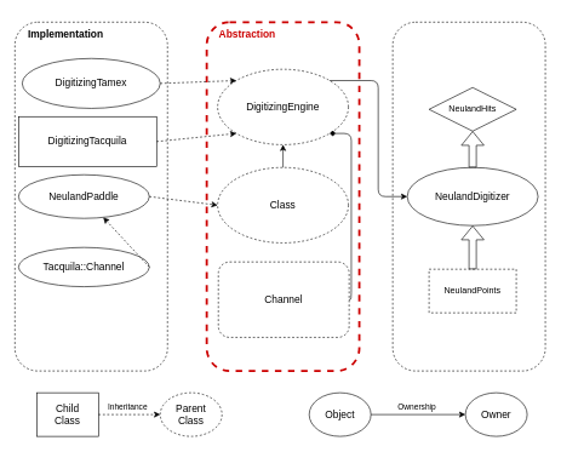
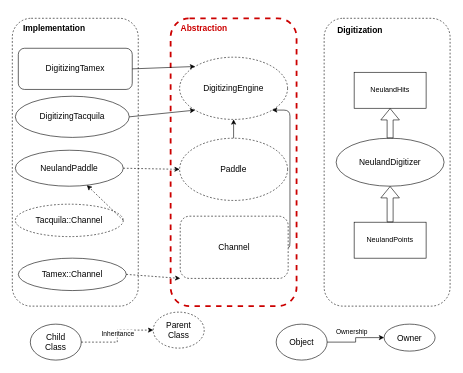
+ <mxCell id="26" value="Digitization" style="text;html=1;strokeColor=none;fillColor=none;align=center;verticalAlign=middle;whiteSpace=wrap;rounded=0;dashed=1;strokeWidth=1;fontSize=14;fontStyle=1" parent="1" vertex="1"><mxGeometry x="560" y="30" width="80" height="40" as="geometry" /></mxCell>
- <mxCell id="32" style="edgeStyle=orthogonalEdgeStyle;rounded=1;orthogonalLoop=1;jettySize=auto;html=1;exitX=1;exitY=0;exitDx=0;exitDy=0;entryX=0;entryY=0.5;entryDx=0;entryDy=0;startArrow=none;startFill=0;endArrow=classic;endFill=1;" parent="1" source="5" target="25" edge="1"><mxGeometry relative="1" as="geometry"><Array as="points"><mxPoint x="520" y="110" /><mxPoint x="520" y="270" /></Array></mxGeometry></mxCell>
- <mxCell id="20" style="rounded=1;sketch=0;orthogonalLoop=1;jettySize=auto;html=1;exitX=1;exitY=0.5;exitDx=0;exitDy=0;entryX=0;entryY=0;entryDx=0;entryDy=0;strokeWidth=1;startArrow=none;startFill=0;dashed=1;" parent="1" source="16" target="5" edge="1"><mxGeometry relative="1" as="geometry" /></mxCell>
+ <mxCell id="20" style="rounded=1;sketch=0;orthogonalLoop=1;jettySize=auto;html=1;exitX=1;exitY=0.5;exitDx=0;exitDy=0;entryX=0;entryY=0;entryDx=0;entryDy=0;strokeWidth=1;startArrow=none;startFill=0;dashed=0;" parent="1" source="16" target="5" edge="1"><mxGeometry relative="1" as="geometry" /></mxCell>
- <mxCell id="16" value="DigitizingTamex" style="ellipse;whiteSpace=wrap;html=1;strokeWidth=1;fontSize=14;fillColor=none;" parent="11" vertex="1"><mxGeometry x="10" y="50" width="190" height="68.65" as="geometry" /></mxCell>
+ <mxCell id="16" value="DigitizingTamex" style="whiteSpace=wrap;html=1;strokeWidth=1;fontSize=14;fillColor=none;rounded=1;" parent="11" vertex="1"><mxGeometry x="10" y="50" width="190" height="68.65" as="geometry" /></mxCell>
- <mxCell id="31" value="NeulandHits" style="rhombus;whiteSpace=wrap;html=1;fillColor=none;" parent="1" vertex="1"><mxGeometry x="590" y="120" width="120" height="60" as="geometry" /></mxCell>
+ <mxCell id="31" value="NeulandHits" style="rounded=0;whiteSpace=wrap;html=1;fillColor=none;" parent="1" vertex="1"><mxGeometry x="590" y="120" width="120" height="60" as="geometry" /></mxCell>
- <mxCell id="8" style="edgeStyle=orthogonalEdgeStyle;rounded=1;orthogonalLoop=1;jettySize=auto;html=1;exitX=1;exitY=0.5;exitDx=0;exitDy=0;sketch=0;strokeWidth=1;startArrow=none;startFill=0;entryX=1;entryY=1;entryDx=0;entryDy=0;endArrow=diamond;" parent="2" source="9" target="5" edge="1"><mxGeometry relative="1" as="geometry"><Array as="points"><mxPoint x="203" y="382" /><mxPoint x="203" y="153" /></Array><mxPoint x="174" y="160" as="targetPoint" /></mxGeometry></mxCell>
+ <mxCell id="8" style="edgeStyle=orthogonalEdgeStyle;rounded=1;orthogonalLoop=1;jettySize=auto;html=1;exitX=1;exitY=0.5;exitDx=0;exitDy=0;sketch=0;strokeWidth=1;startArrow=none;startFill=0;entryX=1;entryY=1;entryDx=0;entryDy=0;" parent="2" source="9" target="5" edge="1"><mxGeometry relative="1" as="geometry"><Array as="points"><mxPoint x="203" y="382" /><mxPoint x="203" y="153" /></Array><mxPoint x="174" y="160" as="targetPoint" /></mxGeometry></mxCell>
- <mxCell id="27" style="edgeStyle=none;rounded=1;sketch=0;orthogonalLoop=1;jettySize=auto;html=1;exitX=1;exitY=0.5;exitDx=0;exitDy=0;entryX=0;entryY=1;entryDx=0;entryDy=0;strokeWidth=1;startArrow=none;startFill=0;dashed=1;" parent="1" source="17" target="5" edge="1"><mxGeometry relative="1" as="geometry" /></mxCell>
+ <mxCell id="27" style="edgeStyle=none;rounded=1;sketch=0;orthogonalLoop=1;jettySize=auto;html=1;exitX=1;exitY=0.5;exitDx=0;exitDy=0;entryX=0;entryY=1;entryDx=0;entryDy=0;strokeWidth=1;startArrow=none;startFill=0;dashed=0;" parent="1" source="17" target="5" edge="1"><mxGeometry relative="1" as="geometry" /></mxCell>
- <mxCell id="17" value="DigitizingTacquila" style="whiteSpace=wrap;html=1;strokeWidth=1;fontSize=14;fillColor=none;rounded=0;" parent="11" vertex="1"><mxGeometry x="5" y="130" width="190" height="68.65" as="geometry" /></mxCell>
+ <mxCell id="17" value="DigitizingTacquila" style="ellipse;whiteSpace=wrap;html=1;strokeWidth=1;fontSize=14;fillColor=none;" parent="11" vertex="1"><mxGeometry x="5" y="130" width="190" height="68.65" as="geometry" /></mxCell>
- <mxCell id="15" value="NeulandPaddle" style="ellipse;whiteSpace=wrap;html=1;strokeWidth=1;fontSize=14;fillColor=none;" parent="11" vertex="1"><mxGeometry x="5" y="210" width="180" height="60" as="geometry" /></mxCell>
+ <mxCell id="15" value="NeulandPaddle" style="ellipse;whiteSpace=wrap;html=1;strokeWidth=1;fontSize=14;fillColor=none;" parent="11" vertex="1"><mxGeometry x="5" y="220" width="180" height="60" as="geometry" /></mxCell>
- <mxCell id="7" value="Class" style="ellipse;whiteSpace=wrap;html=1;dashed=1;strokeWidth=1;fontSize=14;fillColor=none;" parent="2" vertex="1"><mxGeometry x="19" y="200.001" width="180" height="103.784" as="geometry" /></mxCell>
+ <mxCell id="7" value="Paddle" style="ellipse;whiteSpace=wrap;html=1;dashed=1;strokeWidth=1;fontSize=14;fillColor=none;" parent="2" vertex="1"><mxGeometry x="19" y="200.001" width="180" height="103.784" as="geometry" /></mxCell>
- <mxCell id="19" value="Tacquila::Channel" style="ellipse;whiteSpace=wrap;html=1;strokeWidth=1;fontSize=14;fillColor=none;" parent="11" vertex="1"><mxGeometry x="5" y="310" width="180" height="54.05" as="geometry" /></mxCell>
+ <mxCell id="19" value="Tacquila::Channel" style="ellipse;whiteSpace=wrap;html=1;strokeWidth=1;fontSize=14;fillColor=none;dashed=1;" parent="11" vertex="1"><mxGeometry x="5" y="310" width="180" height="54.05" as="geometry" /></mxCell>
- <mxCell id="30" value="NeulandPoints" style="rounded=0;whiteSpace=wrap;html=1;fillColor=none;dashed=1;" parent="1" vertex="1"><mxGeometry x="590" y="370" width="120" height="60" as="geometry" /></mxCell>
+ <mxCell id="30" value="NeulandPoints" style="rounded=0;whiteSpace=wrap;html=1;fillColor=none;" parent="1" vertex="1"><mxGeometry x="590" y="370" width="120" height="60" as="geometry" /></mxCell>
+ <mxCell id="14" value="Tamex::Channel" style="ellipse;whiteSpace=wrap;html=1;strokeWidth=1;fontSize=14;fillColor=none;" parent="11" vertex="1"><mxGeometry x="10" y="400" width="180" height="54.05" as="geometry" /></mxCell>
+ <mxCell id="22" style="rounded=1;sketch=0;orthogonalLoop=1;jettySize=auto;html=1;exitX=1;exitY=0.5;exitDx=0;exitDy=0;entryX=0;entryY=1;entryDx=0;entryDy=0;strokeWidth=1;startArrow=none;startFill=0;dashed=1;" parent="1" source="14" target="9" edge="1"><mxGeometry relative="1" as="geometry" /></mxCell>
- <mxCell id="35" value="Child&lt;br&gt;Class" style="whiteSpace=wrap;html=1;strokeWidth=1;fontSize=14;fillColor=none;rounded=0;" vertex="1" parent="1"><mxGeometry x="50" y="540" width="85" height="60" as="geometry" /></mxCell>
+ <mxCell id="35" value="Child&lt;br&gt;Class" style="ellipse;whiteSpace=wrap;html=1;strokeWidth=1;fontSize=14;fillColor=none;" vertex="1" parent="1"><mxGeometry x="50" y="540" width="85" height="60" as="geometry" /></mxCell>
- <mxCell id="36" value="Parent&lt;br&gt;Class" style="ellipse;whiteSpace=wrap;html=1;strokeWidth=1;fontSize=14;fillColor=none;dashed=1;" vertex="1" parent="1"><mxGeometry x="220" y="540" width="85" height="60" as="geometry" /></mxCell>
+ <mxCell id="36" value="Parent&lt;br&gt;Class" style="ellipse;whiteSpace=wrap;html=1;strokeWidth=1;fontSize=14;fillColor=none;dashed=1;" vertex="1" parent="1"><mxGeometry x="255" y="520" width="85" height="60" as="geometry" /></mxCell>
- <mxCell id="39" value="Object" style="ellipse;whiteSpace=wrap;html=1;strokeWidth=1;fontSize=14;fillColor=none;" vertex="1" parent="1"><mxGeometry x="425" y="540" width="85" height="60" as="geometry" /></mxCell>
+ <mxCell id="39" value="Object" style="ellipse;whiteSpace=wrap;html=1;strokeWidth=1;fontSize=14;fillColor=none;" vertex="1" parent="1"><mxGeometry x="460" y="540" width="85" height="60" as="geometry" /></mxCell>
- <mxCell id="40" value="Owner" style="ellipse;whiteSpace=wrap;html=1;strokeWidth=1;fontSize=14;fillColor=none;" vertex="1" parent="1"><mxGeometry x="640" y="540" width="85" height="60" as="geometry" /></mxCell>
+ <mxCell id="40" value="Owner" style="ellipse;whiteSpace=wrap;html=1;strokeWidth=1;fontSize=14;fillColor=none;" vertex="1" parent="1"><mxGeometry x="640" y="540" width="85" height="45" as="geometry" /></mxCell>
